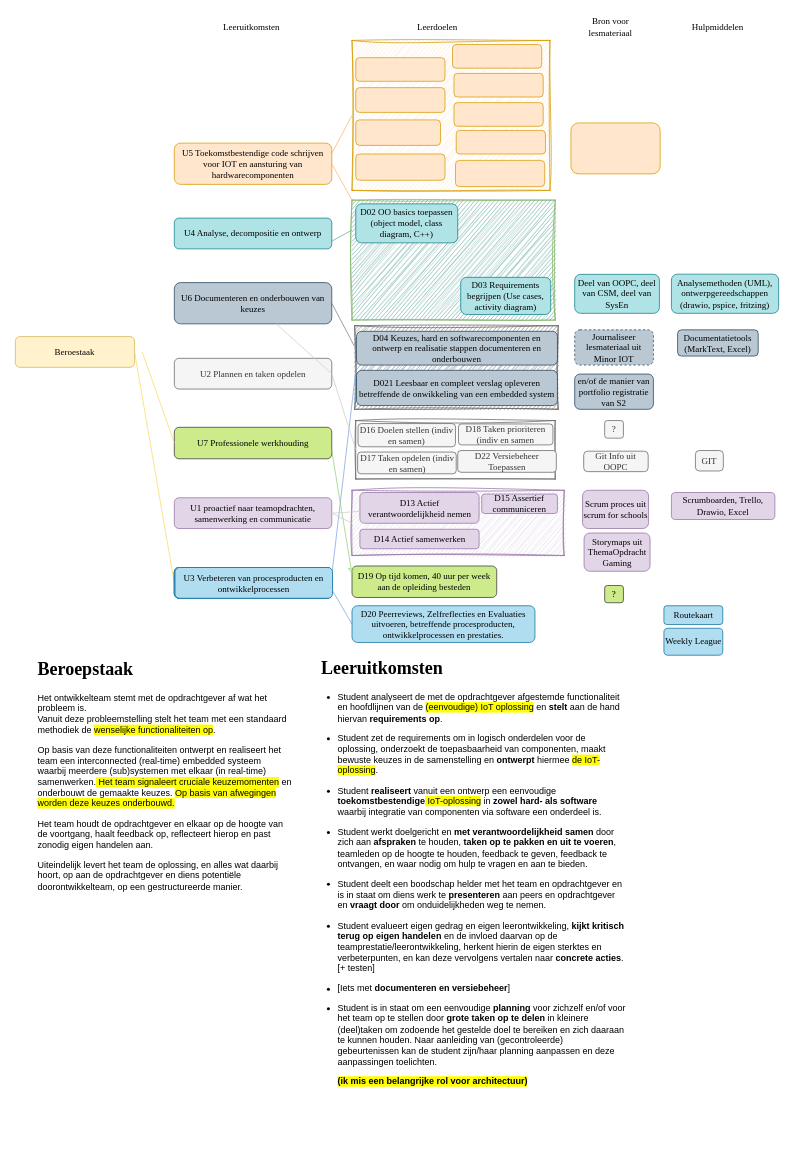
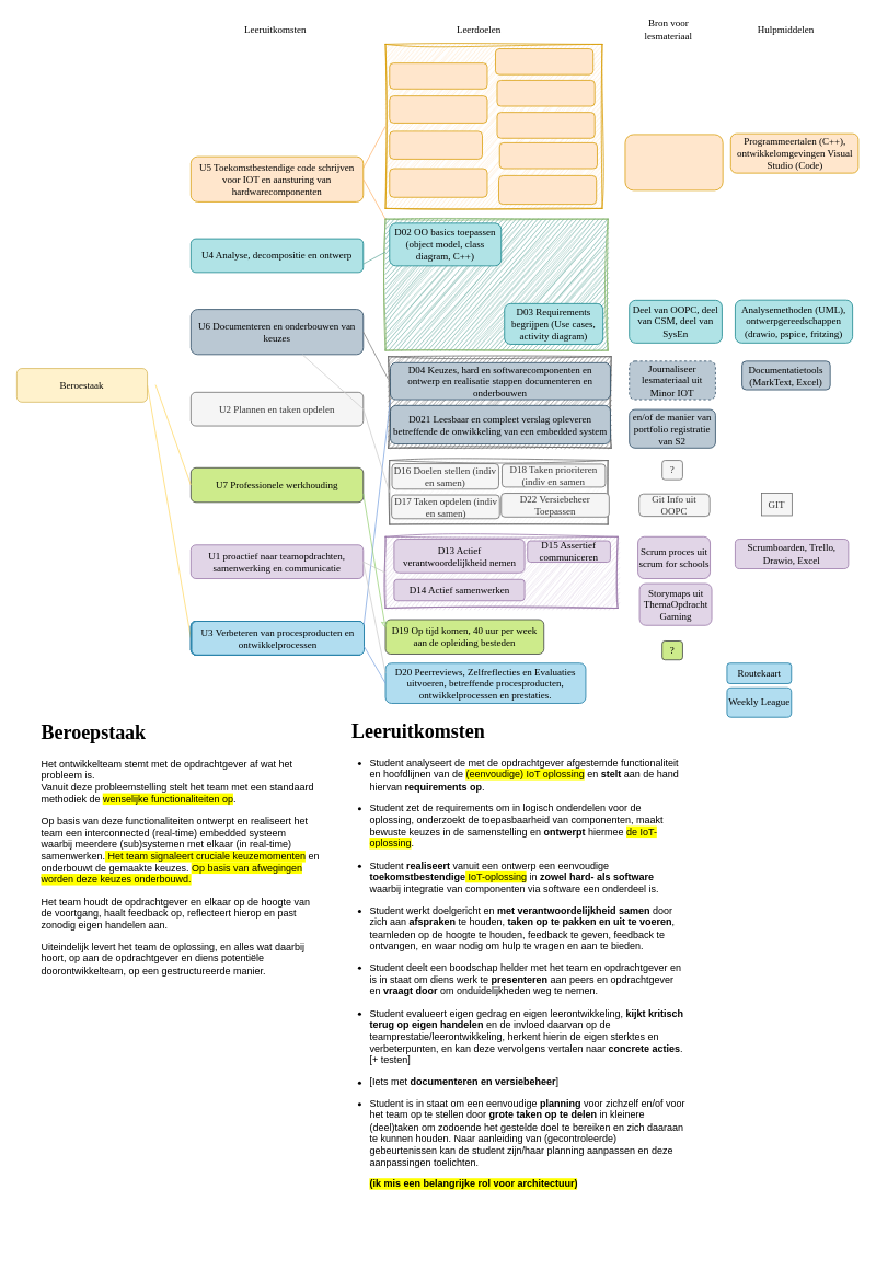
+ <mxCell id="51" value="Programmeertalen (C++), ontwikkelomgevingen Visual Studio (Code)" style="rounded=1;whiteSpace=wrap;html=1;fontFamily=Tahoma;fillColor=#ffe6cc;strokeColor=#d79b00;" parent="1" vertex="1"><mxGeometry x="889.5" y="162" width="155.5" height="48" as="geometry" /></mxCell>
- <mxCell id="69" value="GIT" style="rounded=1;whiteSpace=wrap;html=1;fillColor=#f5f5f5;strokeColor=#666666;fontFamily=Tahoma;fontColor=#333333;arcSize=19;" parent="1" vertex="1"><mxGeometry x="927" y="600" width="37.25" height="27.25" as="geometry" /></mxCell>
+ <mxCell id="69" value="GIT" style="whiteSpace=wrap;html=1;fillColor=#f5f5f5;strokeColor=#666666;fontFamily=Tahoma;fontColor=#333333;arcSize=19;rounded=0;" parent="1" vertex="1"><mxGeometry x="927" y="600" width="37.25" height="27.25" as="geometry" /></mxCell>
- <mxCell id="67" style="rounded=0;orthogonalLoop=1;jettySize=auto;html=1;exitX=1;exitY=0.5;exitDx=0;exitDy=0;endArrow=none;endFill=0;strokeColor=#CCCCCC;" parent="1" source="13" target="41" edge="1"><mxGeometry relative="1" as="geometry"><mxPoint x="452" y="694" as="sourcePoint" /><mxPoint x="479" y="707" as="targetPoint" /></mxGeometry></mxCell>
+ <mxCell id="67" style="rounded=0;orthogonalLoop=1;jettySize=auto;html=1;exitX=1;exitY=0.5;exitDx=0;exitDy=0;endArrow=none;endFill=0;strokeColor=#CCCCCC;entryX=0;entryY=0.25;entryDx=0;entryDy=0;" parent="1" source="13" target="65" edge="1"><mxGeometry relative="1" as="geometry"><mxPoint x="452" y="694" as="sourcePoint" /><mxPoint x="479" y="707" as="targetPoint" /></mxGeometry></mxCell>
